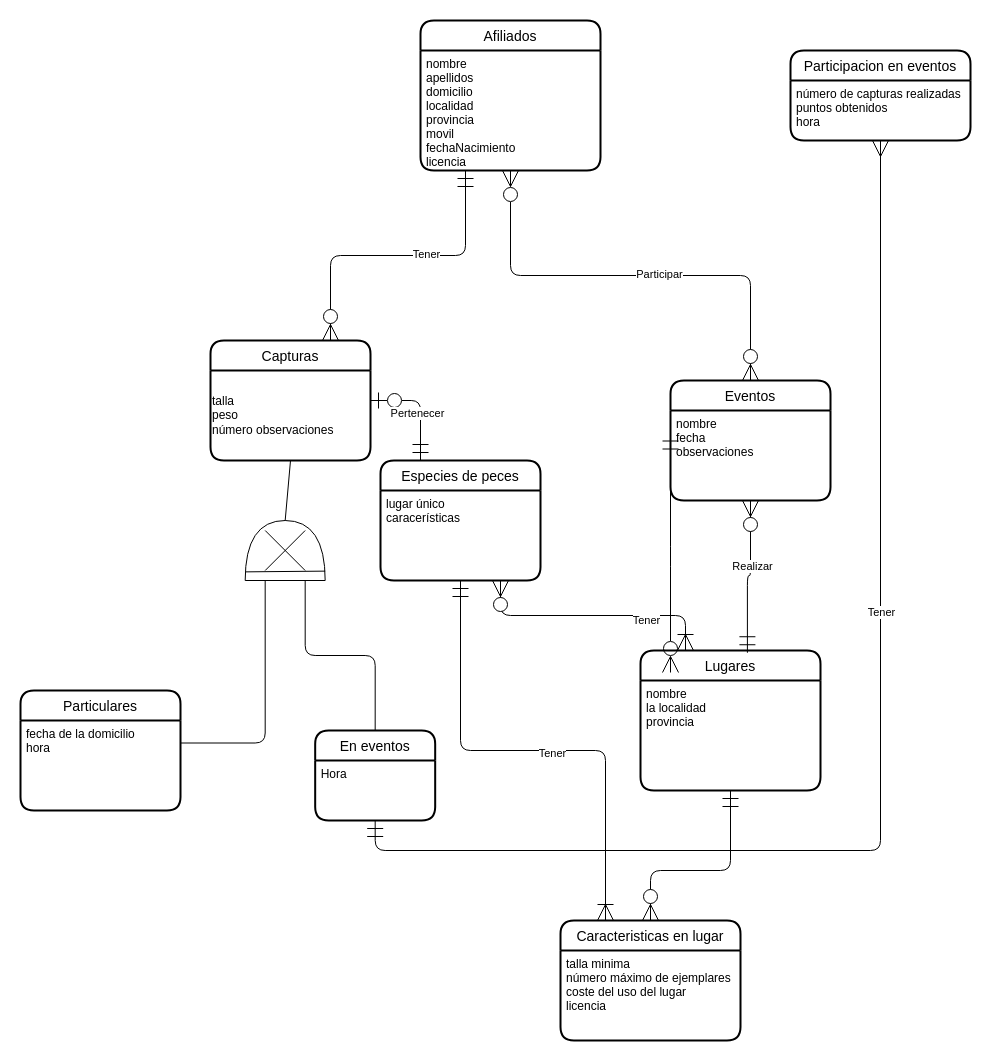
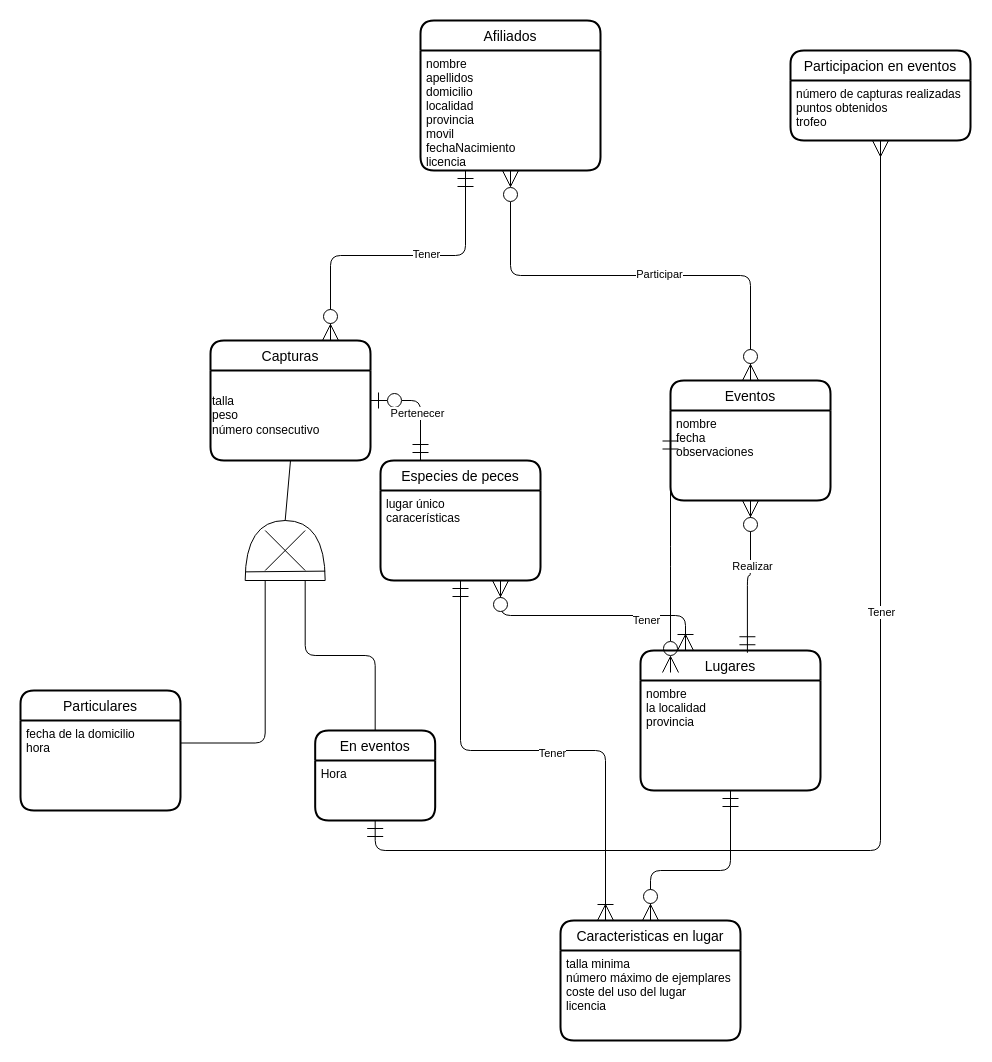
- <mxCell id="35" value="número de capturas realizadas&#10;puntos obtenidos&#10;hora" style="align=left;strokeColor=none;fillColor=none;spacingLeft=4;fontSize=12;verticalAlign=top;resizable=0;rotatable=0;part=1;" vertex="1" parent="34"><mxGeometry y="30" width="180" height="60" as="geometry" /></mxCell>
+ <mxCell id="35" value="número de capturas realizadas&#10;puntos obtenidos&#10;trofeo" style="align=left;strokeColor=none;fillColor=none;spacingLeft=4;fontSize=12;verticalAlign=top;resizable=0;rotatable=0;part=1;" vertex="1" parent="34"><mxGeometry y="30" width="180" height="60" as="geometry" /></mxCell>
- <mxCell id="11" value="talla &lt;br&gt;peso &lt;br&gt;&lt;div&gt;&lt;span&gt;número observaciones&lt;/span&gt;&lt;/div&gt;" style="text;html=1;align=left;verticalAlign=middle;resizable=0;points=[];autosize=1;strokeColor=none;fillColor=none;" vertex="1" parent="10"><mxGeometry y="30" width="160" height="90" as="geometry" /></mxCell>
+ <mxCell id="11" value="talla &lt;br&gt;peso &lt;br&gt;&lt;div&gt;&lt;span&gt;número consecutivo&lt;/span&gt;&lt;/div&gt;" style="text;html=1;align=left;verticalAlign=middle;resizable=0;points=[];autosize=1;strokeColor=none;fillColor=none;" vertex="1" parent="10"><mxGeometry y="30" width="160" height="90" as="geometry" /></mxCell>
